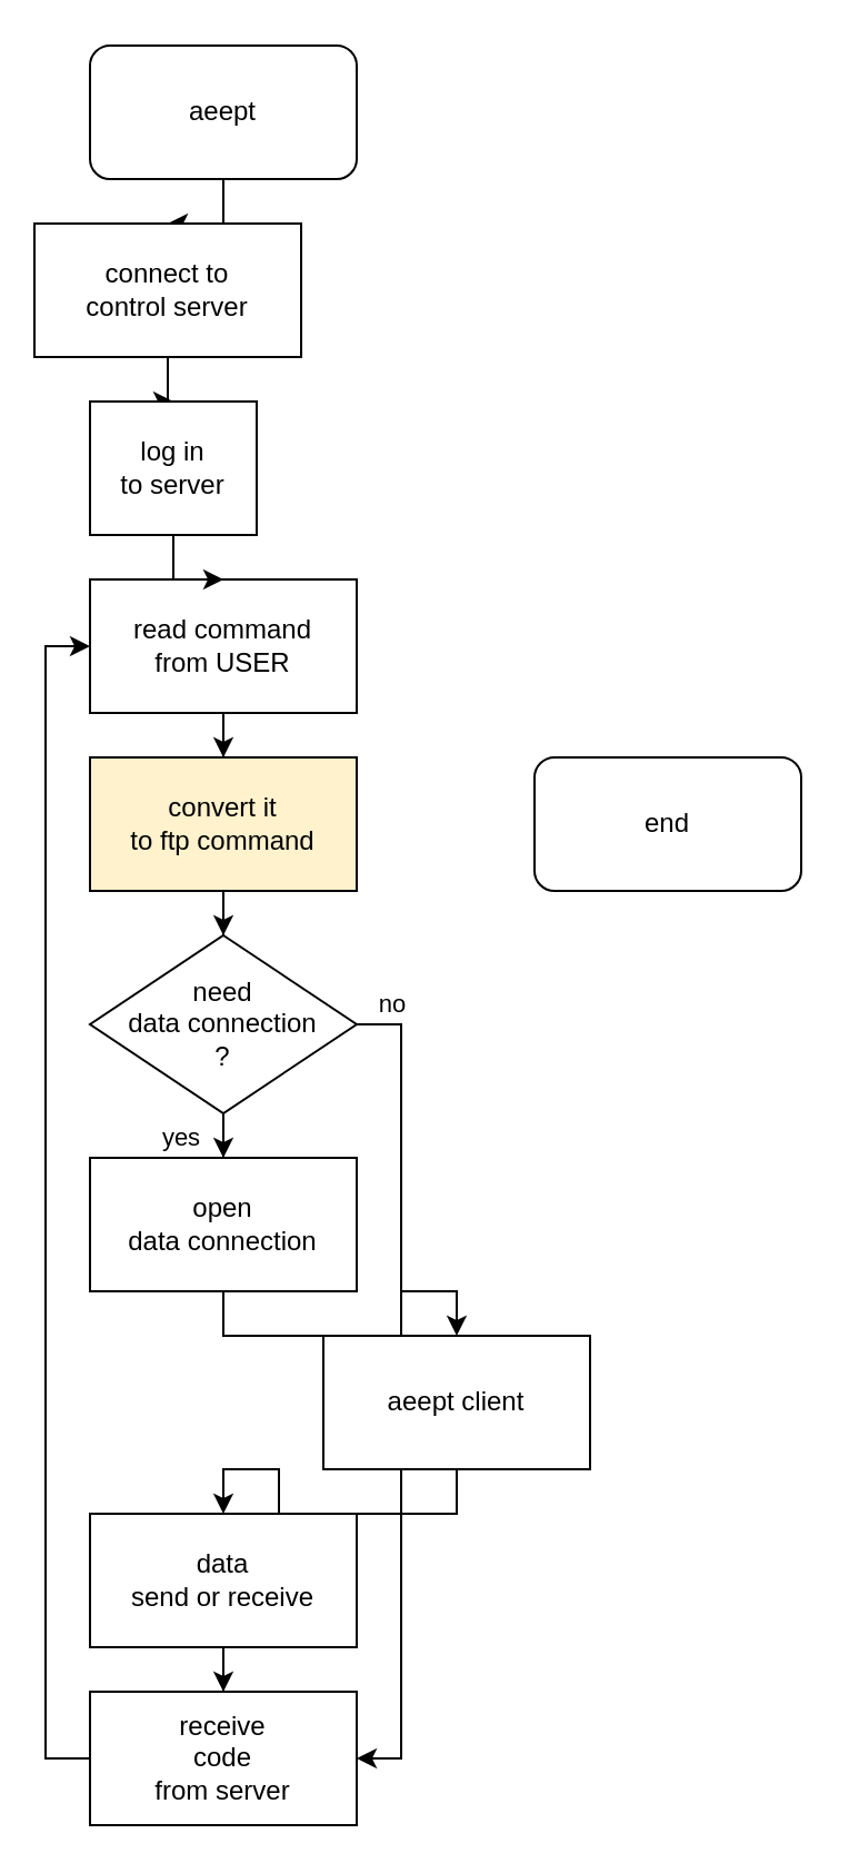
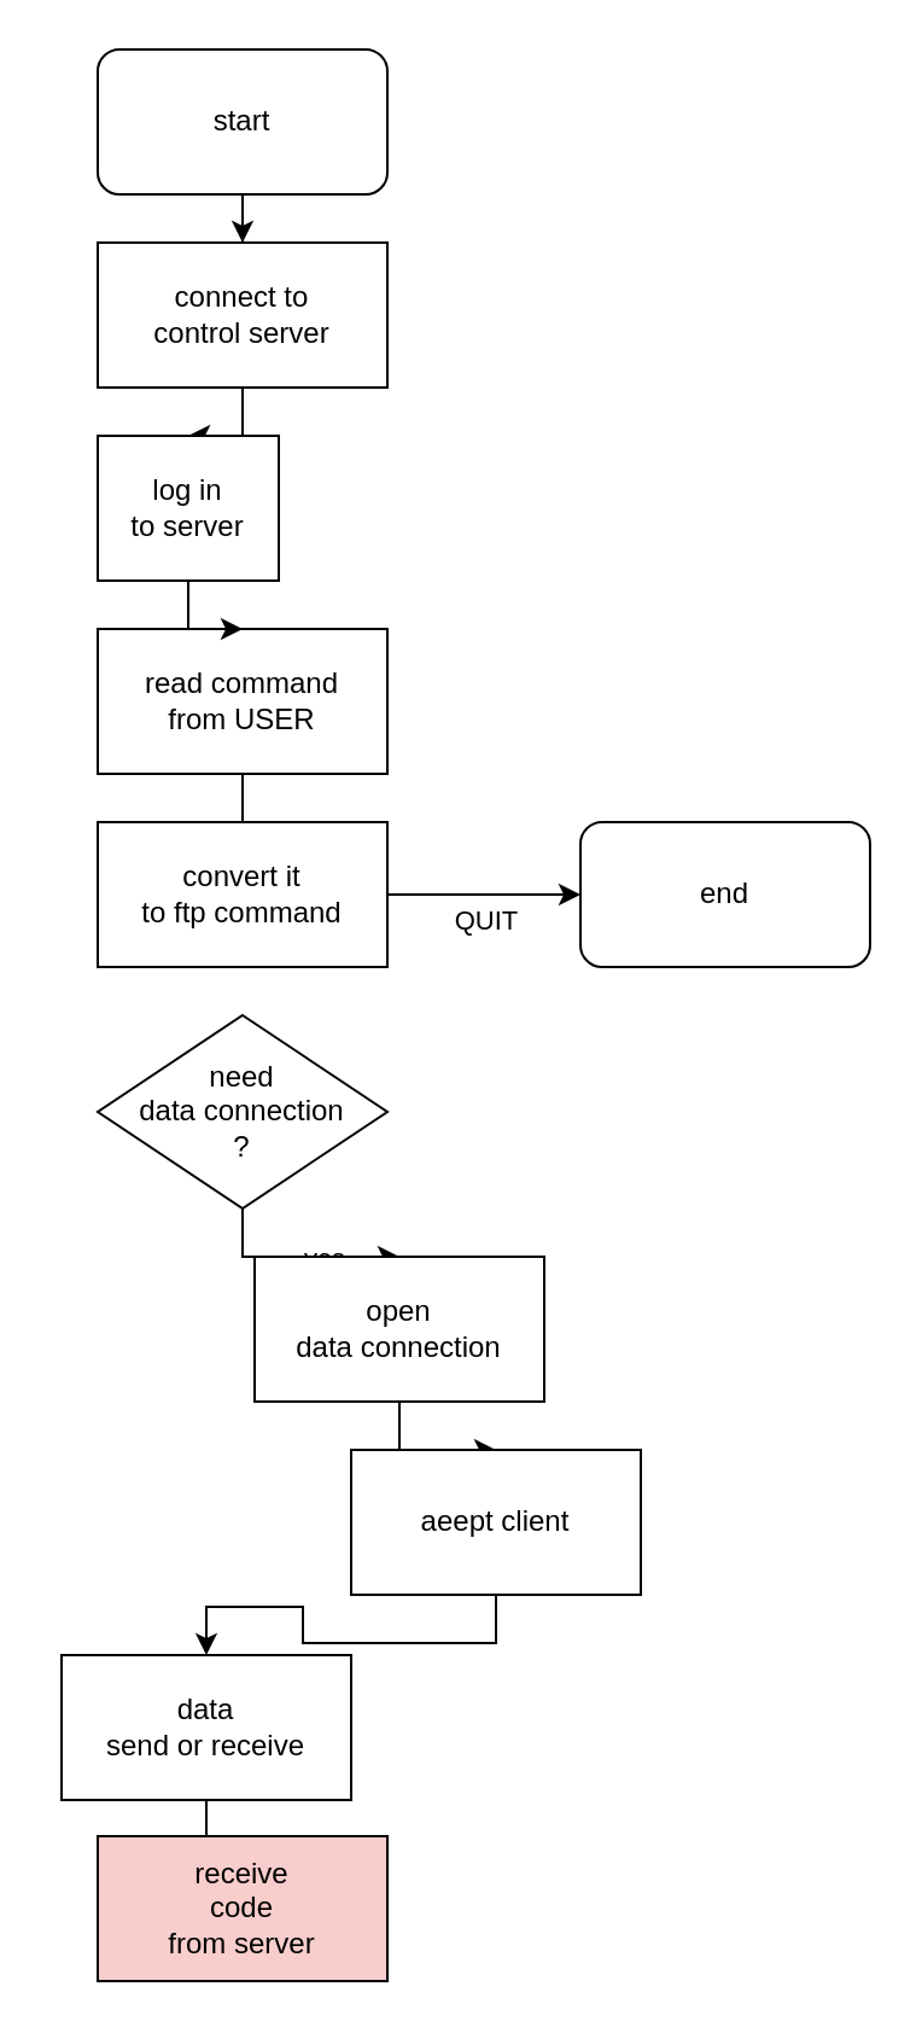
- <mxCell id="3" value="aeept" style="rounded=1;whiteSpace=wrap;html=1;" vertex="1" parent="1"><mxGeometry x="40" y="20" width="120" height="60" as="geometry" /></mxCell>
+ <mxCell id="3" value="start" style="rounded=1;whiteSpace=wrap;html=1;" vertex="1" parent="1"><mxGeometry x="40" y="20" width="120" height="60" as="geometry" /></mxCell>
- <mxCell id="5" value="connect to&lt;div&gt;control server&lt;/div&gt;" style="whiteSpace=wrap;html=1;" vertex="1" parent="1"><mxGeometry x="15" y="100" width="120" height="60" as="geometry" /></mxCell>
+ <mxCell id="5" value="connect to&lt;div&gt;control server&lt;/div&gt;" style="whiteSpace=wrap;html=1;" vertex="1" parent="1"><mxGeometry x="40" y="100" width="120" height="60" as="geometry" /></mxCell>
- <mxCell id="6" style="edgeStyle=orthogonalEdgeStyle;rounded=0;orthogonalLoop=1;jettySize=auto;html=1;" edge="1" parent="1" source="7" target="11"><mxGeometry relative="1" as="geometry" /></mxCell>
+ <mxCell id="6" style="edgeStyle=orthogonalEdgeStyle;rounded=0;orthogonalLoop=1;jettySize=auto;html=1;endArrow=none;" edge="1" parent="1" source="7" target="11"><mxGeometry relative="1" as="geometry" /></mxCell>
- <mxCell id="11" value="convert it&lt;div&gt;to ftp command&lt;/div&gt;" style="whiteSpace=wrap;html=1;fillColor=#fff2cc;" vertex="1" parent="1"><mxGeometry x="40" y="340" width="120" height="60" as="geometry" /></mxCell>
+ <mxCell id="11" value="convert it&lt;div&gt;to ftp command&lt;/div&gt;" style="whiteSpace=wrap;html=1;" vertex="1" parent="1"><mxGeometry x="40" y="340" width="120" height="60" as="geometry" /></mxCell>
+ <mxCell id="9" value="" style="edgeStyle=orthogonalEdgeStyle;rounded=0;orthogonalLoop=1;jettySize=auto;html=1;" edge="1" parent="1" source="11" target="12"><mxGeometry relative="1" as="geometry" /></mxCell>
+ <mxCell id="10" value="QUIT" style="edgeLabel;html=1;align=center;verticalAlign=middle;resizable=0;points=[];" vertex="1" connectable="0" parent="9"><mxGeometry x="-0.075" y="1" relative="1" as="geometry"><mxPoint x="3" y="11" as="offset" /></mxGeometry></mxCell>
- <mxCell id="8" style="edgeStyle=orthogonalEdgeStyle;rounded=0;orthogonalLoop=1;jettySize=auto;html=1;entryX=0.5;entryY=0;entryDx=0;entryDy=0;" edge="1" parent="1" source="11" target="17"><mxGeometry relative="1" as="geometry"><mxPoint x="100" y="420" as="targetPoint" /></mxGeometry></mxCell>
- <mxCell id="26" style="edgeStyle=orthogonalEdgeStyle;rounded=0;orthogonalLoop=1;jettySize=auto;html=1;entryX=0;entryY=0.5;entryDx=0;entryDy=0;" edge="1" parent="1" source="27" target="7"><mxGeometry relative="1" as="geometry"><Array as="points"><mxPoint x="20" y="790" /><mxPoint x="20" y="290" /></Array></mxGeometry></mxCell>
- <mxCell id="19" value="open&lt;div&gt;data connection&lt;/div&gt;" style="whiteSpace=wrap;html=1;" vertex="1" parent="1"><mxGeometry x="40" y="520" width="120" height="60" as="geometry" /></mxCell>
+ <mxCell id="19" value="open&lt;div&gt;data connection&lt;/div&gt;" style="whiteSpace=wrap;html=1;" vertex="1" parent="1"><mxGeometry x="105" y="520" width="120" height="60" as="geometry" /></mxCell>
- <mxCell id="25" value="data&lt;div&gt;send or receive&lt;/div&gt;" style="rounded=0;whiteSpace=wrap;html=1;" vertex="1" parent="1"><mxGeometry x="40" y="680" width="120" height="60" as="geometry" /></mxCell>
+ <mxCell id="25" value="data&lt;div&gt;send or receive&lt;/div&gt;" style="rounded=0;whiteSpace=wrap;html=1;" vertex="1" parent="1"><mxGeometry x="25" y="685" width="120" height="60" as="geometry" /></mxCell>
- <mxCell id="15" style="edgeStyle=orthogonalEdgeStyle;rounded=0;orthogonalLoop=1;jettySize=auto;html=1;entryX=1;entryY=0.5;entryDx=0;entryDy=0;" edge="1" parent="1" source="17" target="27"><mxGeometry relative="1" as="geometry"><Array as="points"><mxPoint x="180" y="460" /><mxPoint x="180" y="790" /></Array></mxGeometry></mxCell>
- <mxCell id="16" value="no" style="edgeLabel;html=1;align=center;verticalAlign=middle;resizable=0;points=[];" vertex="1" connectable="0" parent="15"><mxGeometry x="-0.919" y="1" relative="1" as="geometry"><mxPoint y="-9" as="offset" /></mxGeometry></mxCell>
- <mxCell id="27" value="receive&lt;div&gt;code&lt;/div&gt;&lt;div&gt;from server&lt;/div&gt;" style="whiteSpace=wrap;html=1;" vertex="1" parent="1"><mxGeometry x="40" y="760" width="120" height="60" as="geometry" /></mxCell>
+ <mxCell id="27" value="receive&lt;div&gt;code&lt;/div&gt;&lt;div&gt;from server&lt;/div&gt;" style="whiteSpace=wrap;html=1;fillColor=#f8cecc;" vertex="1" parent="1"><mxGeometry x="40" y="760" width="120" height="60" as="geometry" /></mxCell>
